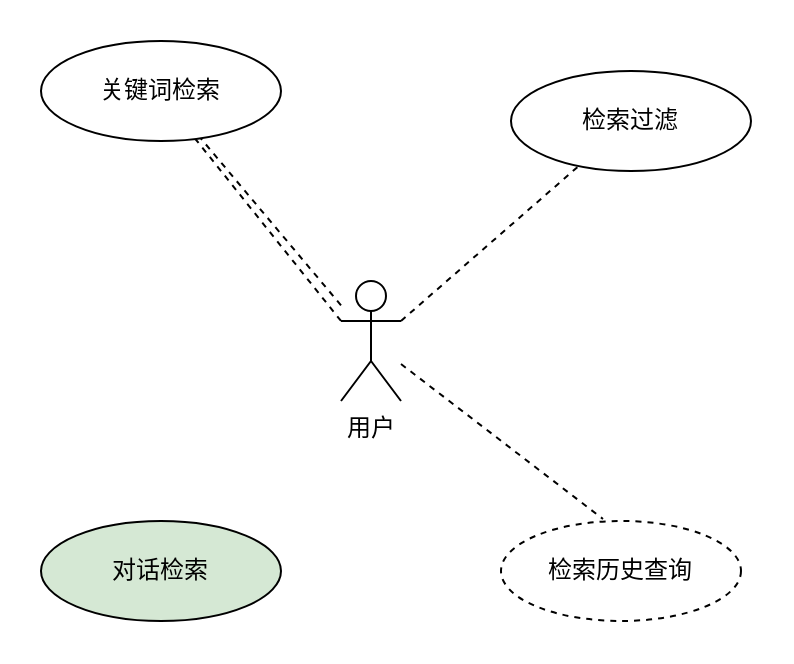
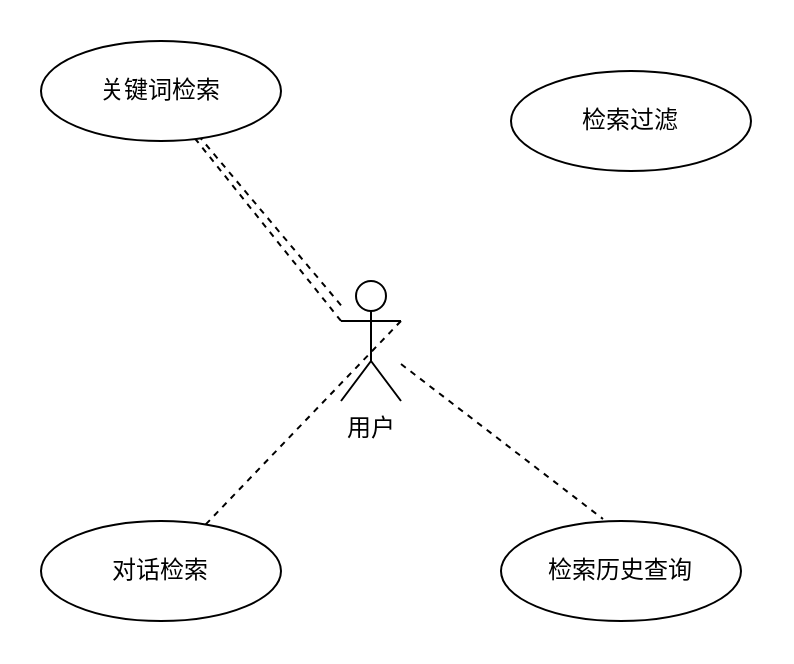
- <mxCell id="3" value="" style="endArrow=none;dashed=1;html=1;rounded=0;exitX=1;exitY=0.333;exitDx=0;exitDy=0;exitPerimeter=0;" edge="1" parent="1" source="2" target="8"><mxGeometry width="50" height="50" relative="1" as="geometry"><mxPoint x="160" y="190" as="sourcePoint" /><mxPoint x="310" y="70" as="targetPoint" /></mxGeometry></mxCell>
+ <mxCell id="3" value="" style="endArrow=none;dashed=1;html=1;rounded=0;exitX=1;exitY=0.333;exitDx=0;exitDy=0;exitPerimeter=0;" edge="1" parent="1" source="2" target="10"><mxGeometry width="50" height="50" relative="1" as="geometry"><mxPoint x="160" y="190" as="sourcePoint" /><mxPoint x="310" y="70" as="targetPoint" /></mxGeometry></mxCell>
- <mxCell id="10" value="对话检索" style="ellipse;whiteSpace=wrap;html=1;fillColor=#d5e8d4;" vertex="1" parent="1"><mxGeometry x="20" y="260" width="120" height="50" as="geometry" /></mxCell>
+ <mxCell id="10" value="对话检索" style="ellipse;whiteSpace=wrap;html=1;" vertex="1" parent="1"><mxGeometry x="20" y="260" width="120" height="50" as="geometry" /></mxCell>
- <mxCell id="9" value="检索历史查询" style="ellipse;whiteSpace=wrap;html=1;dashed=1;" vertex="1" parent="1"><mxGeometry x="250" y="260" width="120" height="50" as="geometry" /></mxCell>
+ <mxCell id="9" value="检索历史查询" style="ellipse;whiteSpace=wrap;html=1;" vertex="1" parent="1"><mxGeometry x="250" y="260" width="120" height="50" as="geometry" /></mxCell>
